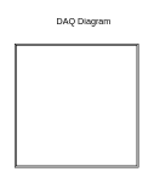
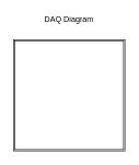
- <mxCell id="2" value="DAQ Diagram" style="text;html=1;strokeColor=none;fillColor=none;align=center;verticalAlign=middle;whiteSpace=wrap;rounded=0;" vertex="1" parent="1"><mxGeometry x="75" y="20" width="80" height="20" as="geometry" /></mxCell>
+ <mxCell id="2" value="DAQ Diagram" style="text;html=1;strokeColor=none;fillColor=none;align=center;verticalAlign=middle;whiteSpace=wrap;rounded=0;" vertex="1" parent="1"><mxGeometry x="65" y="20" width="80" height="20" as="geometry" /></mxCell>
